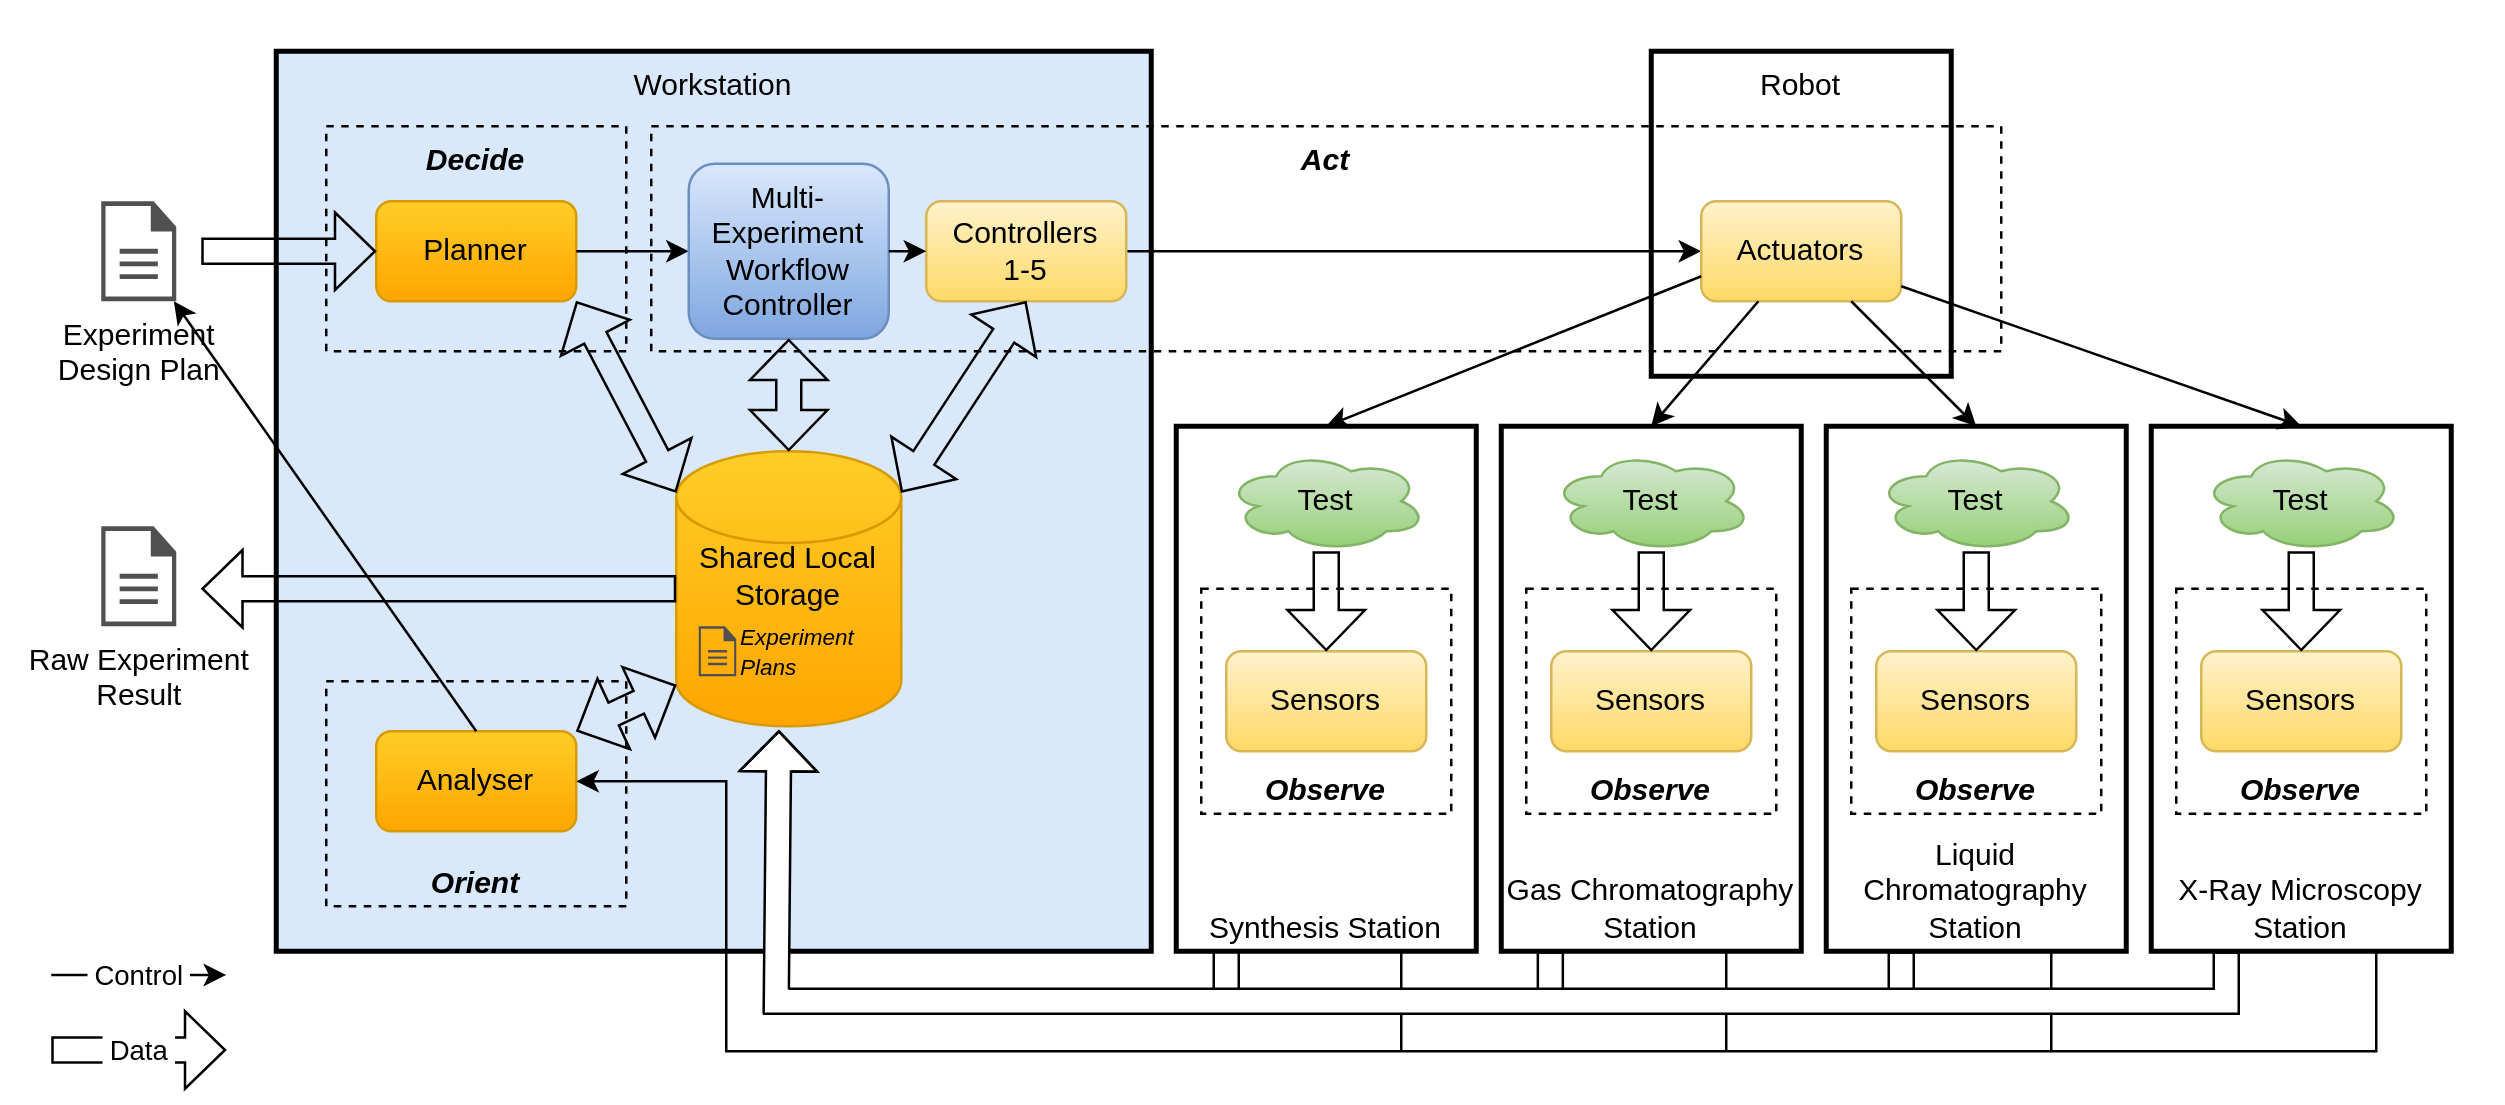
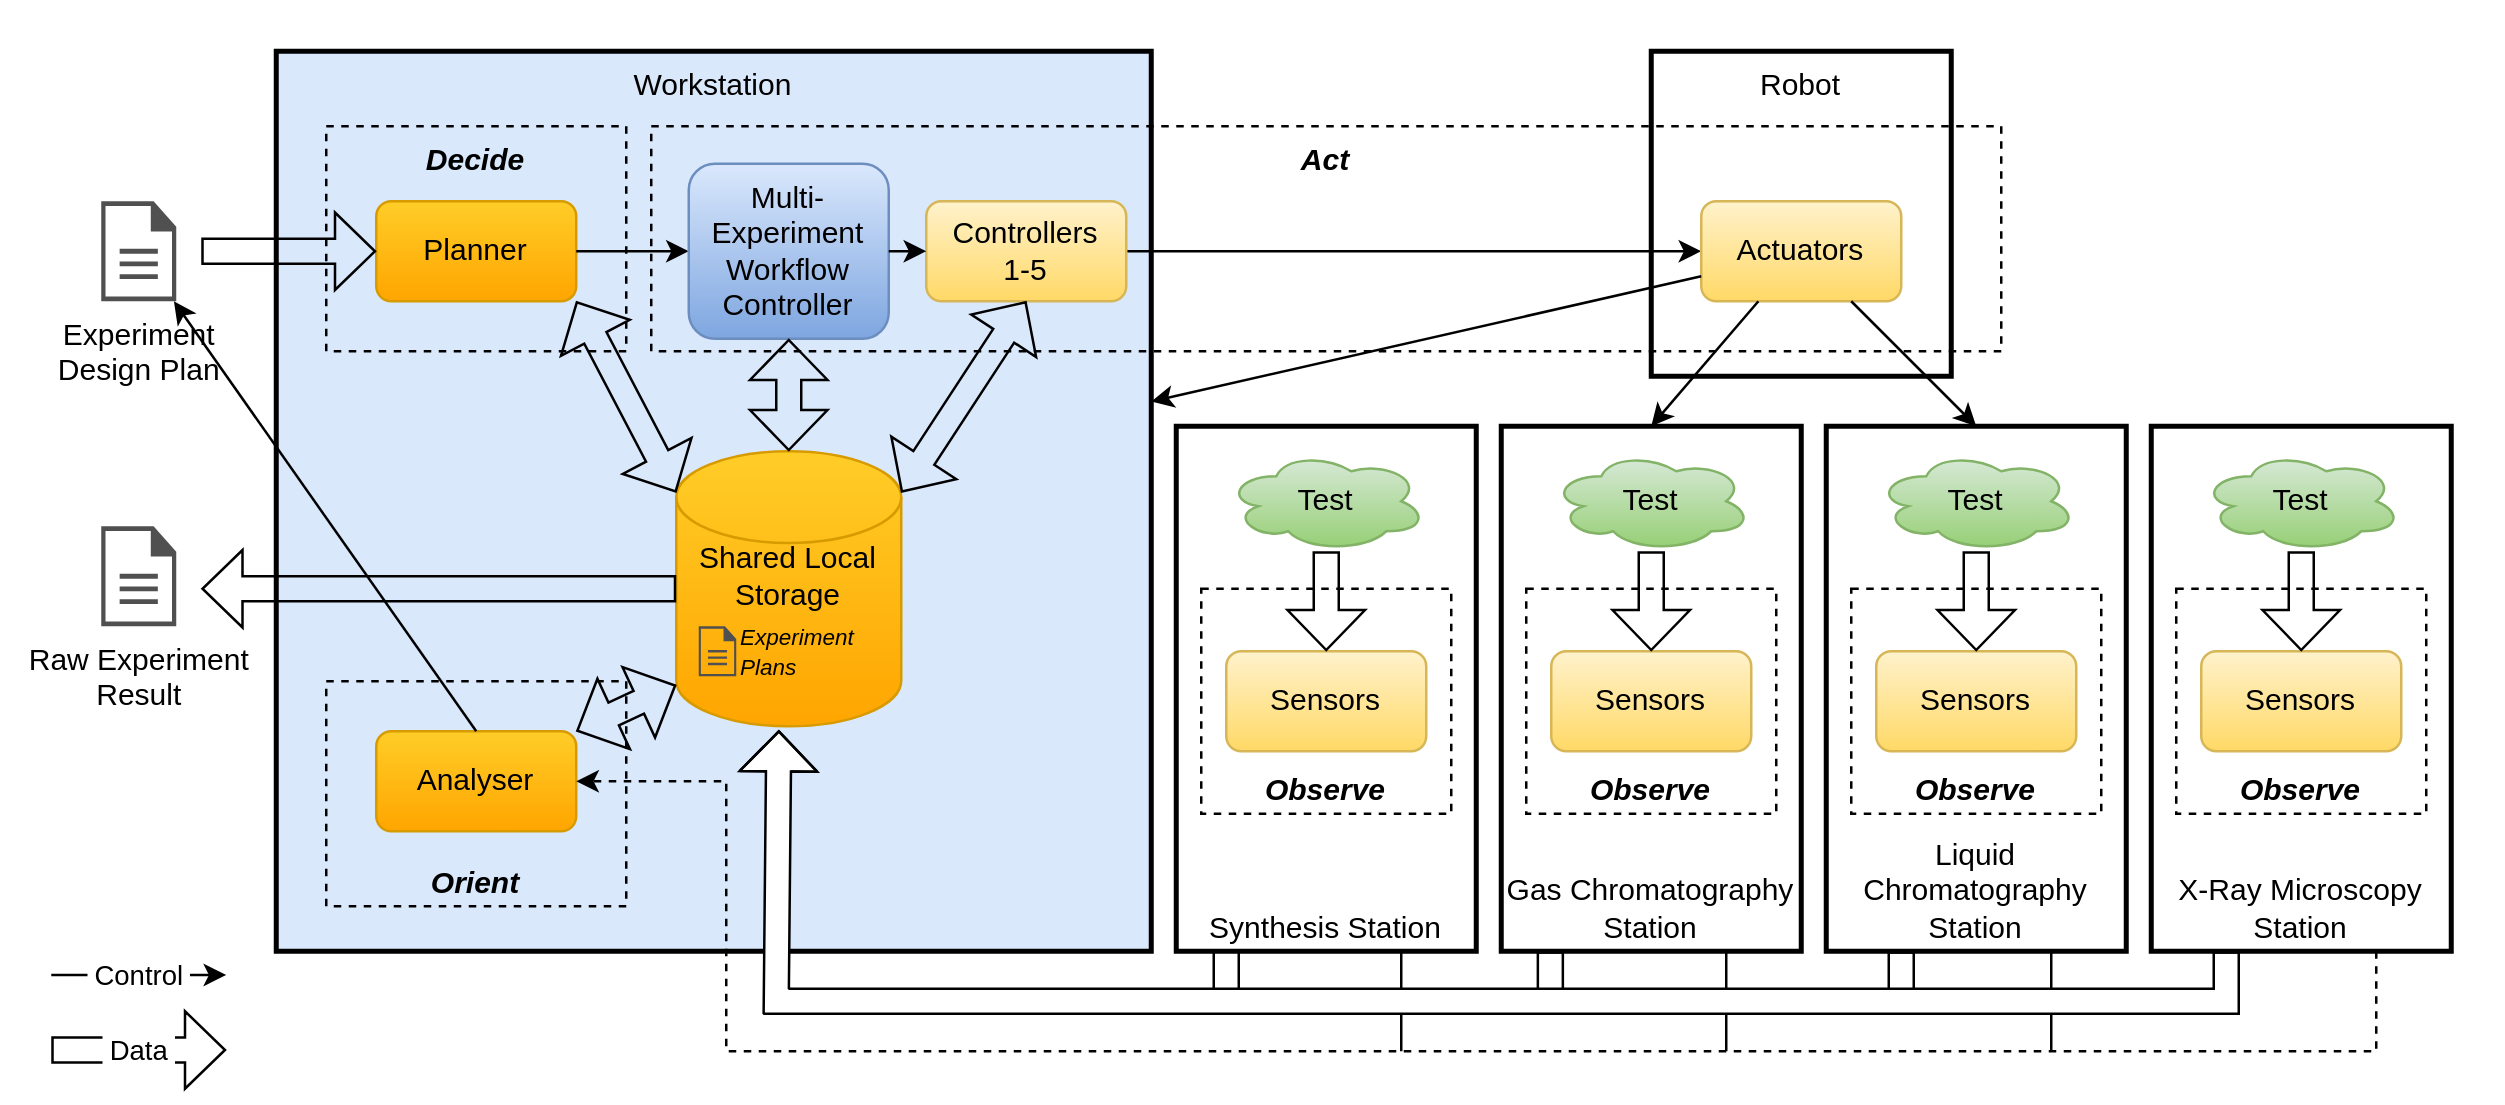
- <mxCell id="21" value="" style="endArrow=classic;html=1;rounded=0;exitX=0;exitY=0.75;exitDx=0;exitDy=0;entryX=0.5;entryY=0;entryDx=0;entryDy=0;" parent="1" source="20" target="10" edge="1"><mxGeometry width="50" height="50" relative="1" as="geometry"><mxPoint x="670" y="360" as="sourcePoint" /><mxPoint x="790" y="180" as="targetPoint" /></mxGeometry></mxCell>
+ <mxCell id="21" value="" style="endArrow=classic;html=1;rounded=0;exitX=0;exitY=0.75;exitDx=0;exitDy=0;" parent="1" source="20" target="4" edge="1"><mxGeometry width="50" height="50" relative="1" as="geometry"><mxPoint x="670" y="360" as="sourcePoint" /><mxPoint x="790" y="180" as="targetPoint" /></mxGeometry></mxCell>
- <mxCell id="57" value="" style="endArrow=classic;html=1;rounded=0;entryX=0.5;entryY=0;entryDx=0;entryDy=0;" edge="1" parent="1" source="20" target="50"><mxGeometry width="50" height="50" relative="1" as="geometry"><mxPoint x="800" y="130" as="sourcePoint" /><mxPoint x="880" y="180" as="targetPoint" /></mxGeometry></mxCell>
- <mxCell id="23" value="" style="endArrow=classic;html=1;rounded=0;exitX=0.75;exitY=1;exitDx=0;exitDy=0;entryX=1;entryY=0.5;entryDx=0;entryDy=0;" parent="1" source="50" target="22" edge="1"><mxGeometry width="50" height="50" relative="1" as="geometry"><mxPoint x="250" y="422" as="sourcePoint" /><mxPoint x="300" y="372" as="targetPoint" /><Array as="points"><mxPoint x="950" y="420" /><mxPoint x="290" y="420" /><mxPoint x="290" y="312" /></Array></mxGeometry></mxCell>
+ <mxCell id="23" value="" style="endArrow=classic;html=1;rounded=0;exitX=0.75;exitY=1;exitDx=0;exitDy=0;entryX=1;entryY=0.5;entryDx=0;entryDy=0;dashed=1;" parent="1" source="50" target="22" edge="1"><mxGeometry width="50" height="50" relative="1" as="geometry"><mxPoint x="250" y="422" as="sourcePoint" /><mxPoint x="300" y="372" as="targetPoint" /><Array as="points"><mxPoint x="950" y="420" /><mxPoint x="290" y="420" /><mxPoint x="290" y="312" /></Array></mxGeometry></mxCell>
